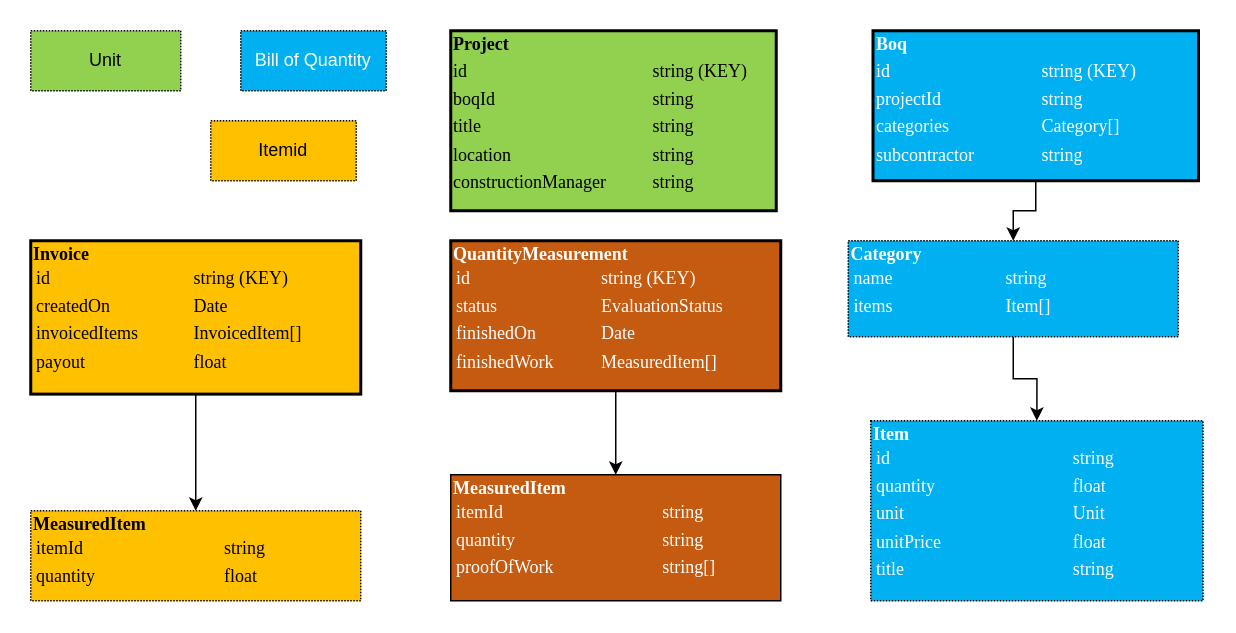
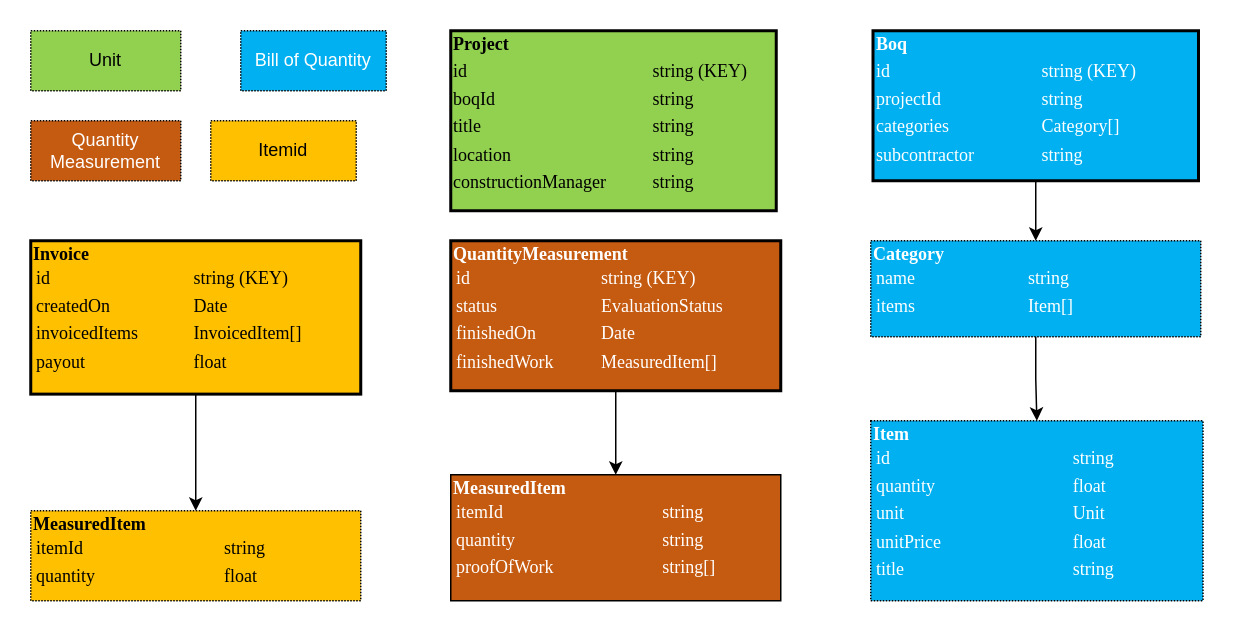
+ <mxCell id="17" value="Quantity Measurement" style="html=1;whiteSpace=wrap;container=1;recursiveResize=0;collapsible=0;dashed=1;dashPattern=1 1;strokeColor=#000000;strokeWidth=1;fillColor=#C55A11;fontColor=#FFFFFF;" vertex="1" parent="1"><mxGeometry x="20" y="80" width="100" height="40" as="geometry" /></mxCell>
- <mxCell id="9" value="&lt;div style=&quot;box-sizing: border-box ; width: 100% ; padding: 2px&quot;&gt;&lt;span style=&quot;background-color: rgb(0 , 176 , 240)&quot;&gt;&lt;b&gt;Category&lt;/b&gt;&lt;/span&gt;&lt;table cellpadding=&quot;2&quot; cellspacing=&quot;0&quot; style=&quot;font-size: 1em ; width: 100%&quot;&gt;&lt;tbody&gt;&lt;tr&gt;&lt;td&gt;name&lt;/td&gt;&lt;td&gt;string&lt;/td&gt;&lt;/tr&gt;&lt;tr&gt;&lt;td&gt;items&lt;/td&gt;&lt;td&gt;Item[]&lt;/td&gt;&lt;/tr&gt;&lt;/tbody&gt;&lt;/table&gt;&lt;/div&gt;" style="verticalAlign=top;align=left;overflow=fill;html=1;rounded=0;shadow=0;comic=0;labelBackgroundColor=none;strokeWidth=1;fontFamily=Verdana;fontSize=12;fillColor=#00B0F0;strokeColor=#000000;fontColor=#FFFFFF;perimeterSpacing=0;dashed=1;dashPattern=1 1;" vertex="1" parent="1"><mxGeometry x="565" y="160" width="220" height="64" as="geometry" /></mxCell>
+ <mxCell id="9" value="&lt;div style=&quot;box-sizing: border-box ; width: 100% ; padding: 2px&quot;&gt;&lt;span style=&quot;background-color: rgb(0 , 176 , 240)&quot;&gt;&lt;b&gt;Category&lt;/b&gt;&lt;/span&gt;&lt;table cellpadding=&quot;2&quot; cellspacing=&quot;0&quot; style=&quot;font-size: 1em ; width: 100%&quot;&gt;&lt;tbody&gt;&lt;tr&gt;&lt;td&gt;name&lt;/td&gt;&lt;td&gt;string&lt;/td&gt;&lt;/tr&gt;&lt;tr&gt;&lt;td&gt;items&lt;/td&gt;&lt;td&gt;Item[]&lt;/td&gt;&lt;/tr&gt;&lt;/tbody&gt;&lt;/table&gt;&lt;/div&gt;" style="verticalAlign=top;align=left;overflow=fill;html=1;rounded=0;shadow=0;comic=0;labelBackgroundColor=none;strokeWidth=1;fontFamily=Verdana;fontSize=12;fillColor=#00B0F0;strokeColor=#000000;fontColor=#FFFFFF;perimeterSpacing=0;dashed=1;dashPattern=1 1;" vertex="1" parent="1"><mxGeometry x="580" y="160" width="220" height="64" as="geometry" /></mxCell>
